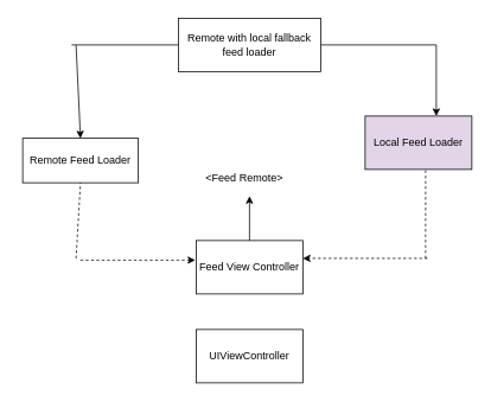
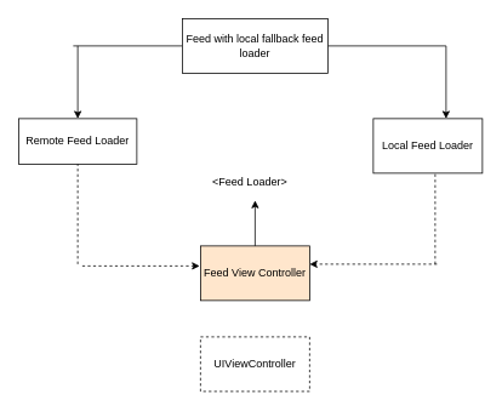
- <mxCell id="17" value="Remote with local fallback feed loader" style="rounded=0;whiteSpace=wrap;html=1;" vertex="1" parent="1"><mxGeometry x="200" y="20" width="160" height="60" as="geometry" /></mxCell>
+ <mxCell id="17" value="Feed with local fallback feed loader" style="rounded=0;whiteSpace=wrap;html=1;" vertex="1" parent="1"><mxGeometry x="200" y="20" width="160" height="60" as="geometry" /></mxCell>
- <mxCell id="7" value="Local Feed Loader" style="rounded=0;whiteSpace=wrap;html=1;fillColor=#e1d5e7;" vertex="1" parent="1"><mxGeometry x="410" y="130" width="120" height="60" as="geometry" /></mxCell>
+ <mxCell id="7" value="Local Feed Loader" style="rounded=0;whiteSpace=wrap;html=1;" vertex="1" parent="1"><mxGeometry x="410" y="130" width="120" height="60" as="geometry" /></mxCell>
- <mxCell id="6" value="Remote Feed Loader" style="rounded=0;whiteSpace=wrap;html=1;" vertex="1" parent="1"><mxGeometry x="25" y="155" width="130" height="50" as="geometry" /></mxCell>
+ <mxCell id="6" value="Remote Feed Loader" style="rounded=0;whiteSpace=wrap;html=1;" vertex="1" parent="1"><mxGeometry x="20" y="130" width="130" height="50" as="geometry" /></mxCell>
- <mxCell id="5" value="&amp;lt;Feed Remote&amp;gt;" style="text;html=1;align=center;verticalAlign=middle;resizable=0;points=[];autosize=1;strokeColor=none;fillColor=none;" vertex="1" parent="1"><mxGeometry x="224" y="190" width="100" height="20" as="geometry" /></mxCell>
+ <mxCell id="5" value="&amp;lt;Feed Loader&amp;gt;" style="text;html=1;align=center;verticalAlign=middle;resizable=0;points=[];autosize=1;strokeColor=none;fillColor=none;" vertex="1" parent="1"><mxGeometry x="224" y="190" width="100" height="20" as="geometry" /></mxCell>
- <mxCell id="2" value="Feed View Controller" style="rounded=0;whiteSpace=wrap;html=1;" vertex="1" parent="1"><mxGeometry x="220" y="270" width="120" height="60" as="geometry" /></mxCell>
+ <mxCell id="2" value="Feed View Controller" style="rounded=0;whiteSpace=wrap;html=1;fillColor=#ffe6cc;" vertex="1" parent="1"><mxGeometry x="220" y="270" width="120" height="60" as="geometry" /></mxCell>
- <mxCell id="3" value="UIViewController" style="rounded=0;whiteSpace=wrap;html=1;" vertex="1" parent="1"><mxGeometry x="220" y="370" width="120" height="60" as="geometry" /></mxCell>
+ <mxCell id="3" value="UIViewController" style="rounded=0;whiteSpace=wrap;html=1;dashed=1;" vertex="1" parent="1"><mxGeometry x="220" y="370" width="120" height="60" as="geometry" /></mxCell>
